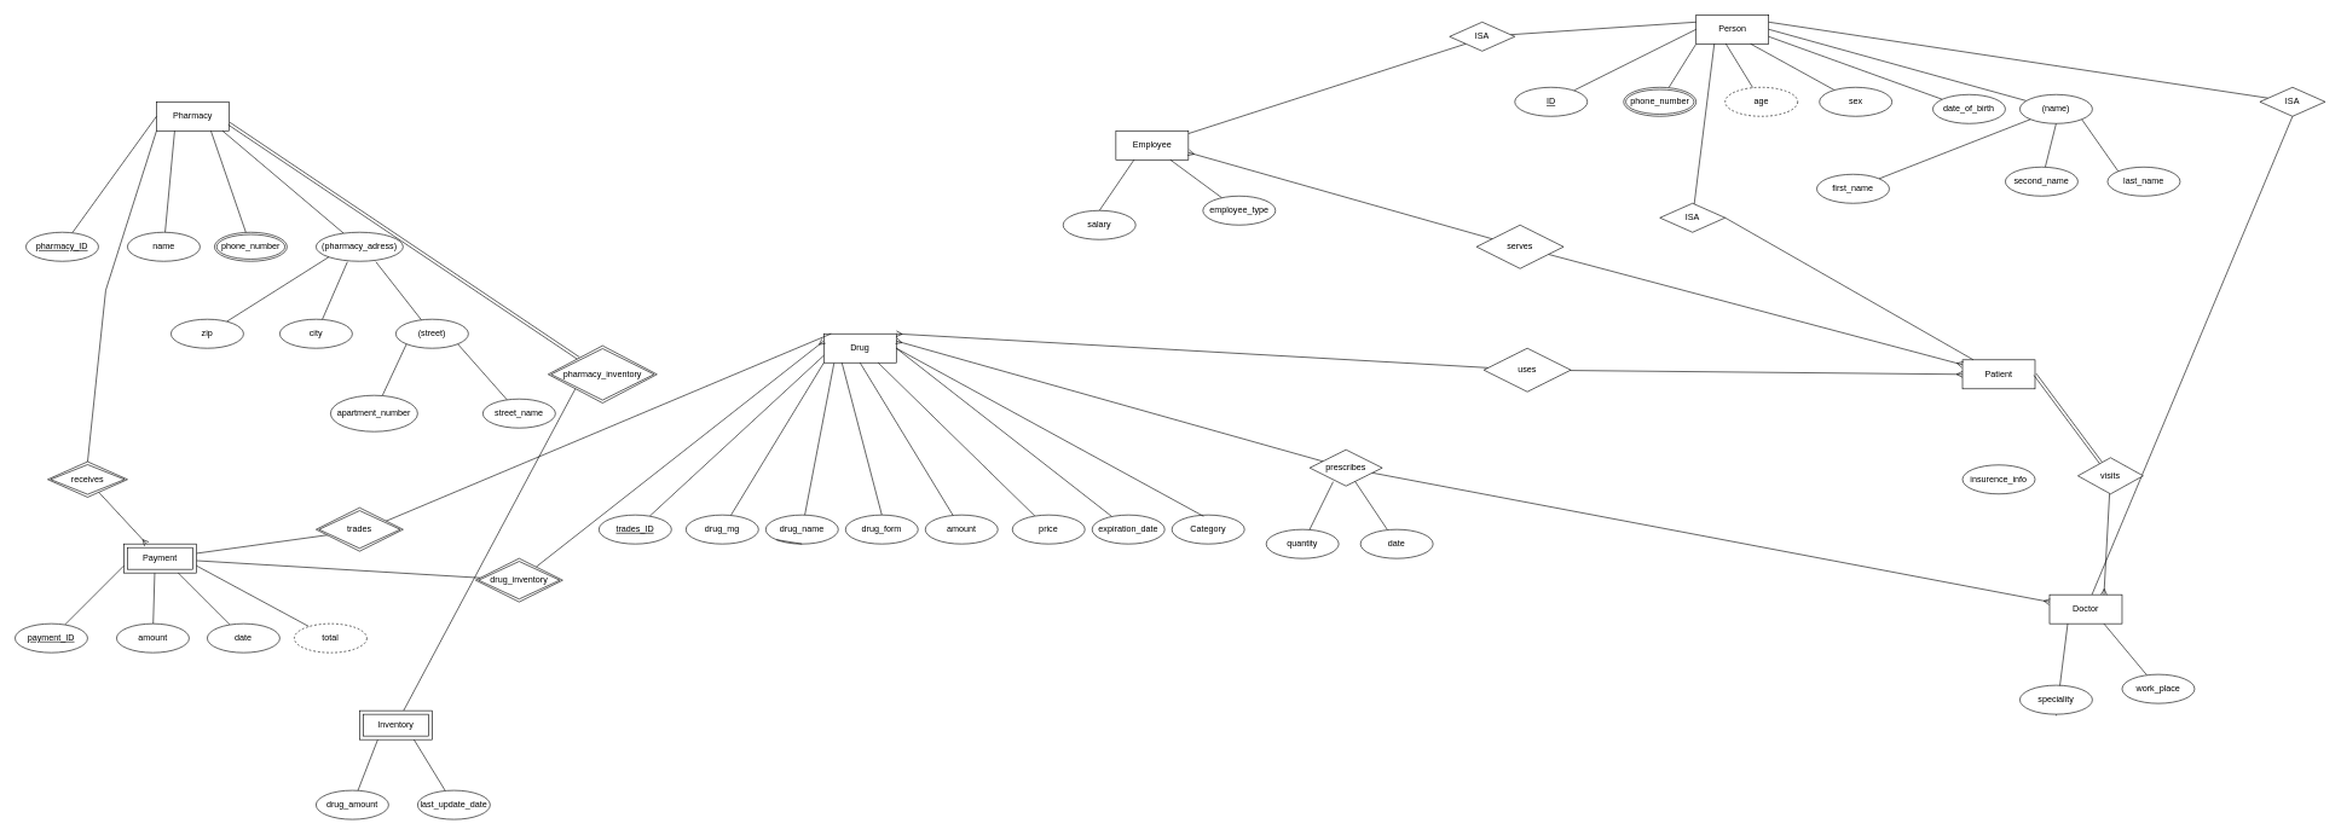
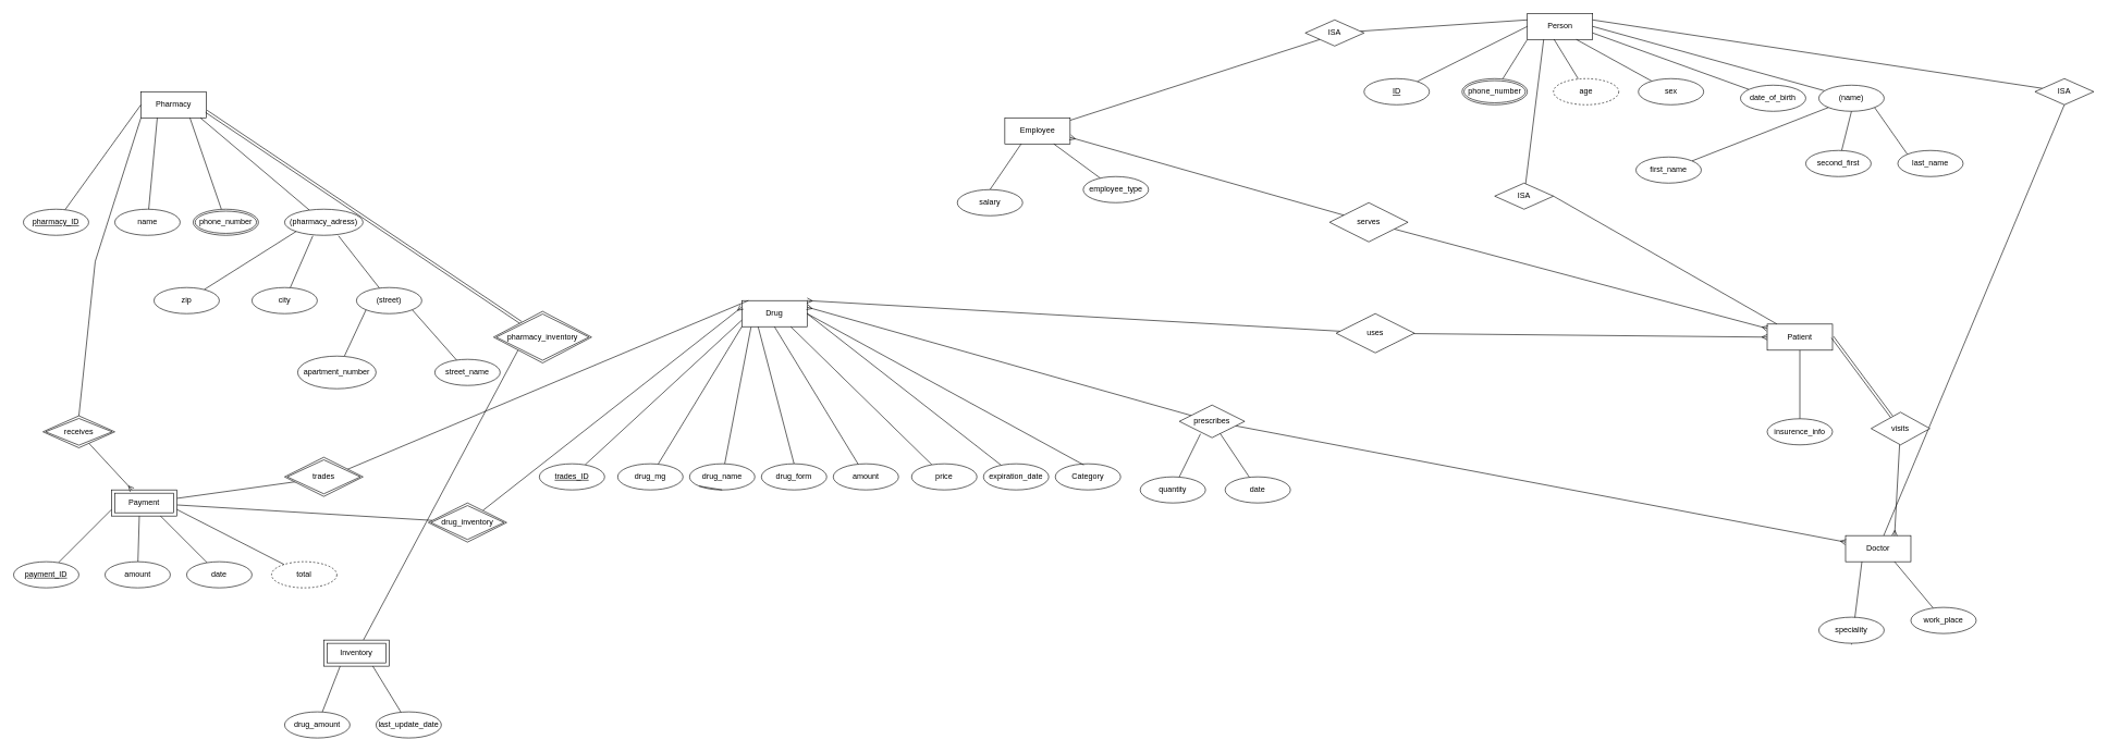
- <mxCell id="43" value="second_name" style="ellipse;whiteSpace=wrap;html=1;align=center;" parent="1" vertex="1"><mxGeometry x="2764.07" y="230" width="100" height="40" as="geometry" /></mxCell>
+ <mxCell id="43" value="second_first" style="ellipse;whiteSpace=wrap;html=1;align=center;" parent="1" vertex="1"><mxGeometry x="2764.07" y="230" width="100" height="40" as="geometry" /></mxCell>
+ <mxCell id="66" style="edgeStyle=none;rounded=0;orthogonalLoop=1;jettySize=auto;html=1;entryX=0.5;entryY=1;entryDx=0;entryDy=0;startArrow=none;startFill=0;endArrow=none;endFill=0;" parent="1" source="67" target="59" edge="1"><mxGeometry relative="1" as="geometry" /></mxCell>
- <mxCell id="105" value="total" style="ellipse;whiteSpace=wrap;html=1;align=center;dashed=1;" parent="1" vertex="1"><mxGeometry x="405" y="860" width="100" height="40" as="geometry" /></mxCell>
+ <mxCell id="105" value="total" style="ellipse;whiteSpace=wrap;html=1;align=center;dashed=1;" parent="1" vertex="1"><mxGeometry x="415" y="860" width="100" height="40" as="geometry" /></mxCell>
